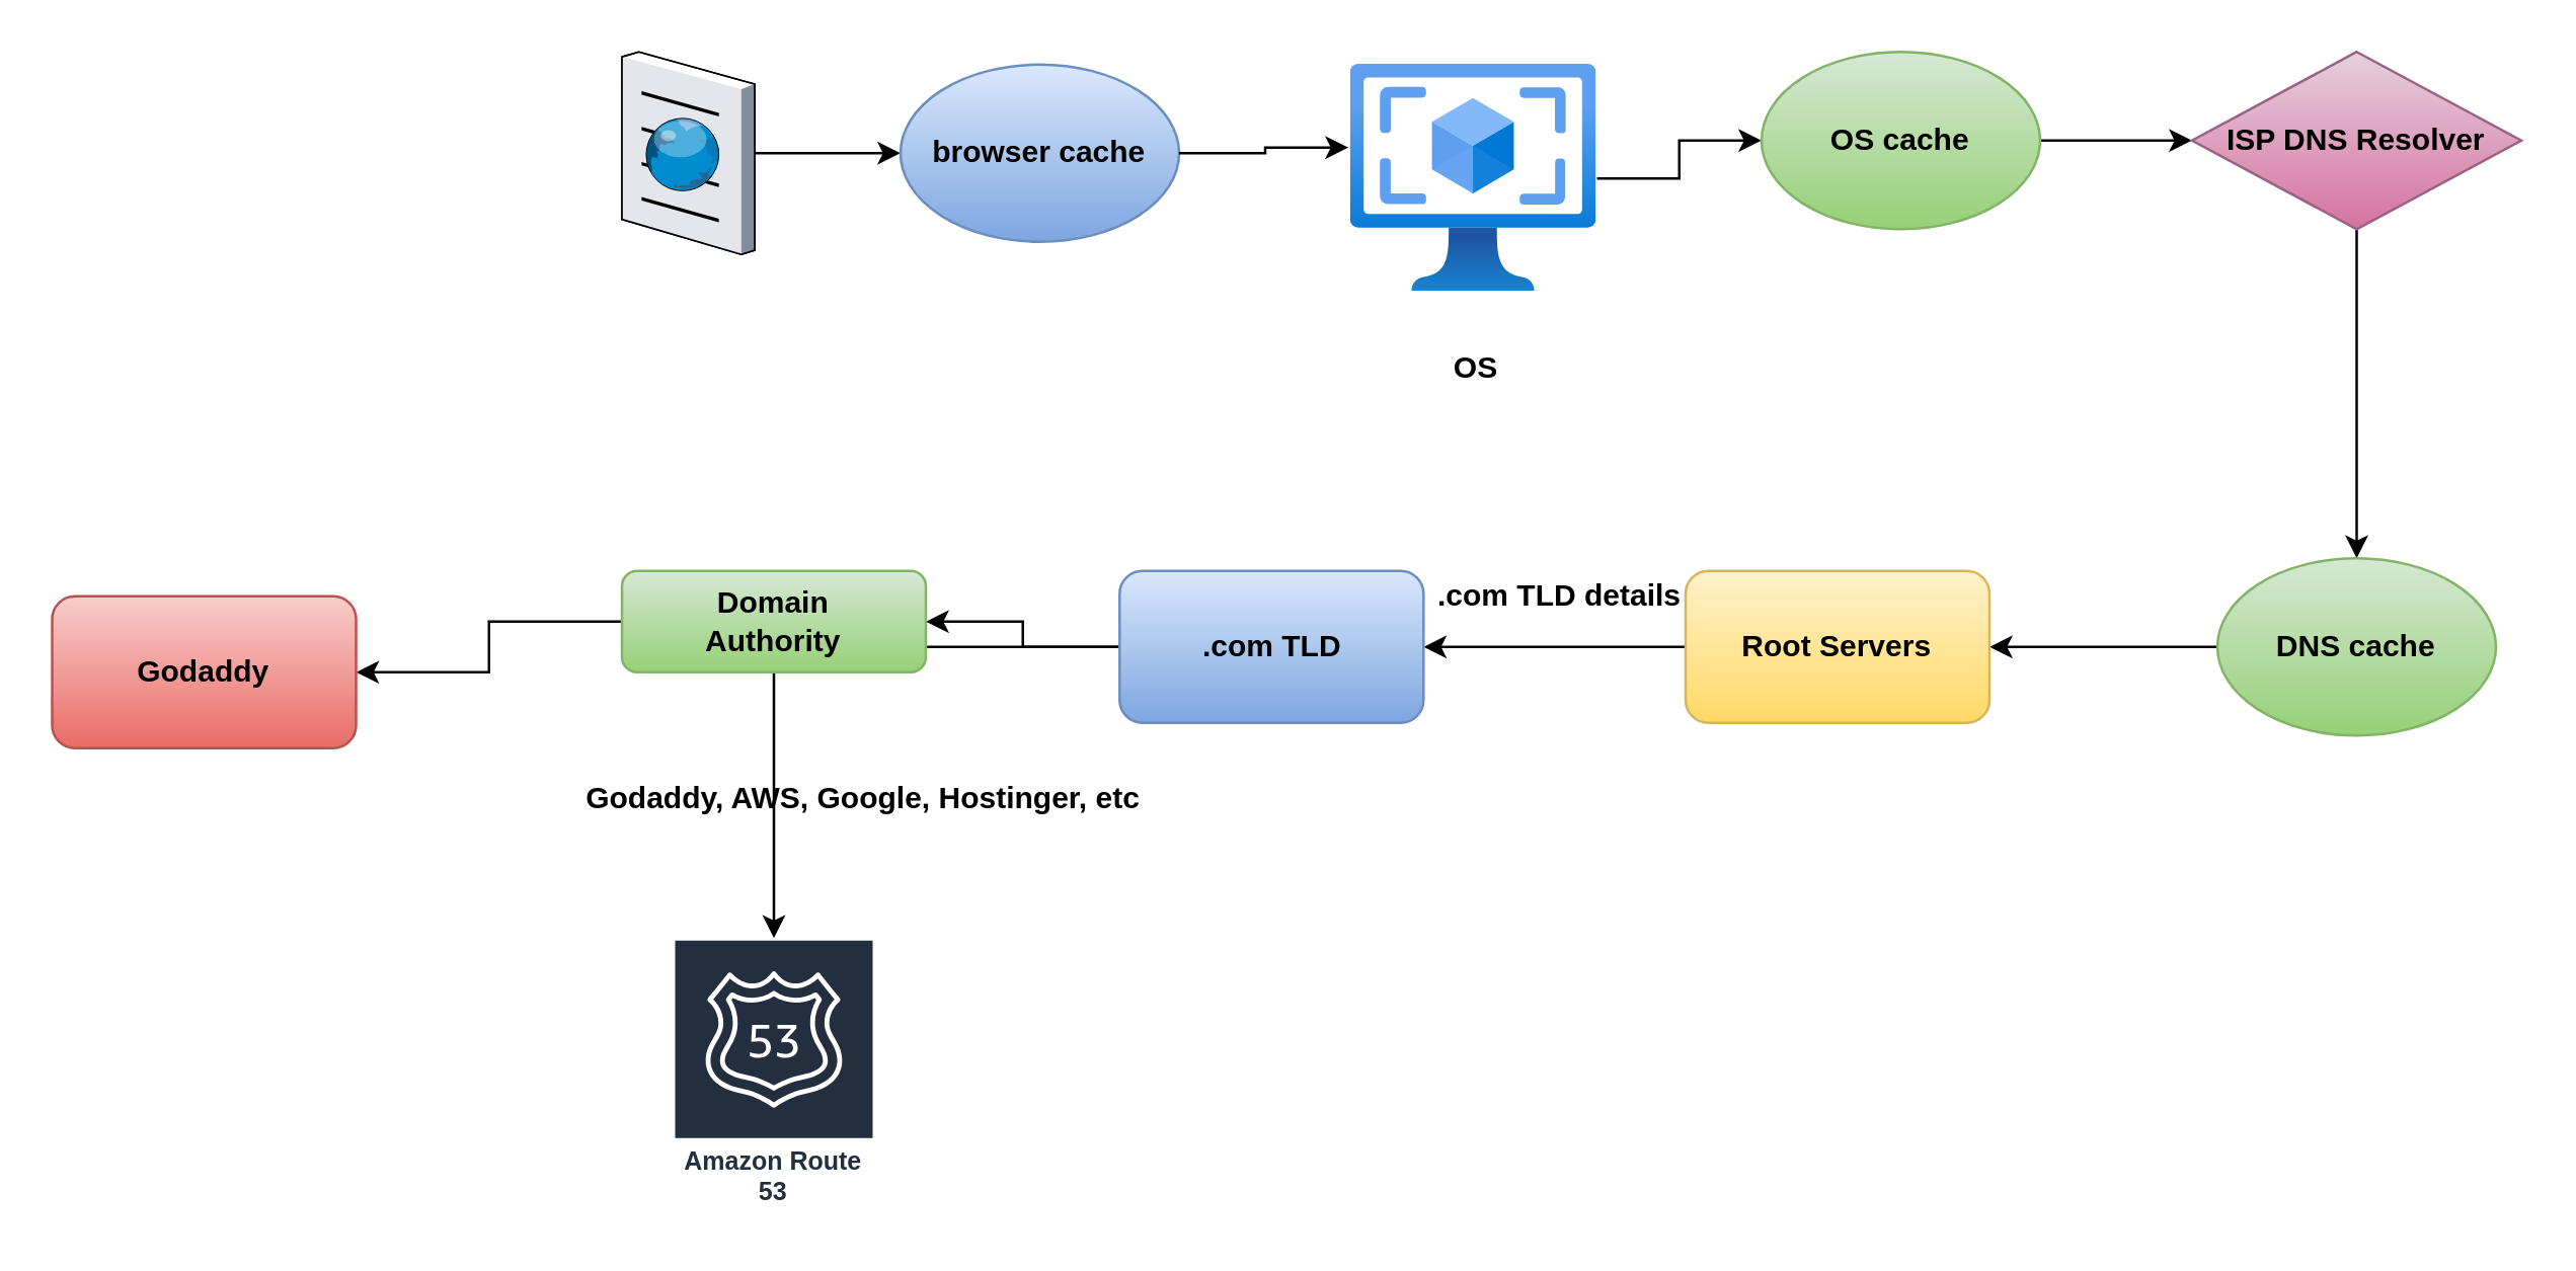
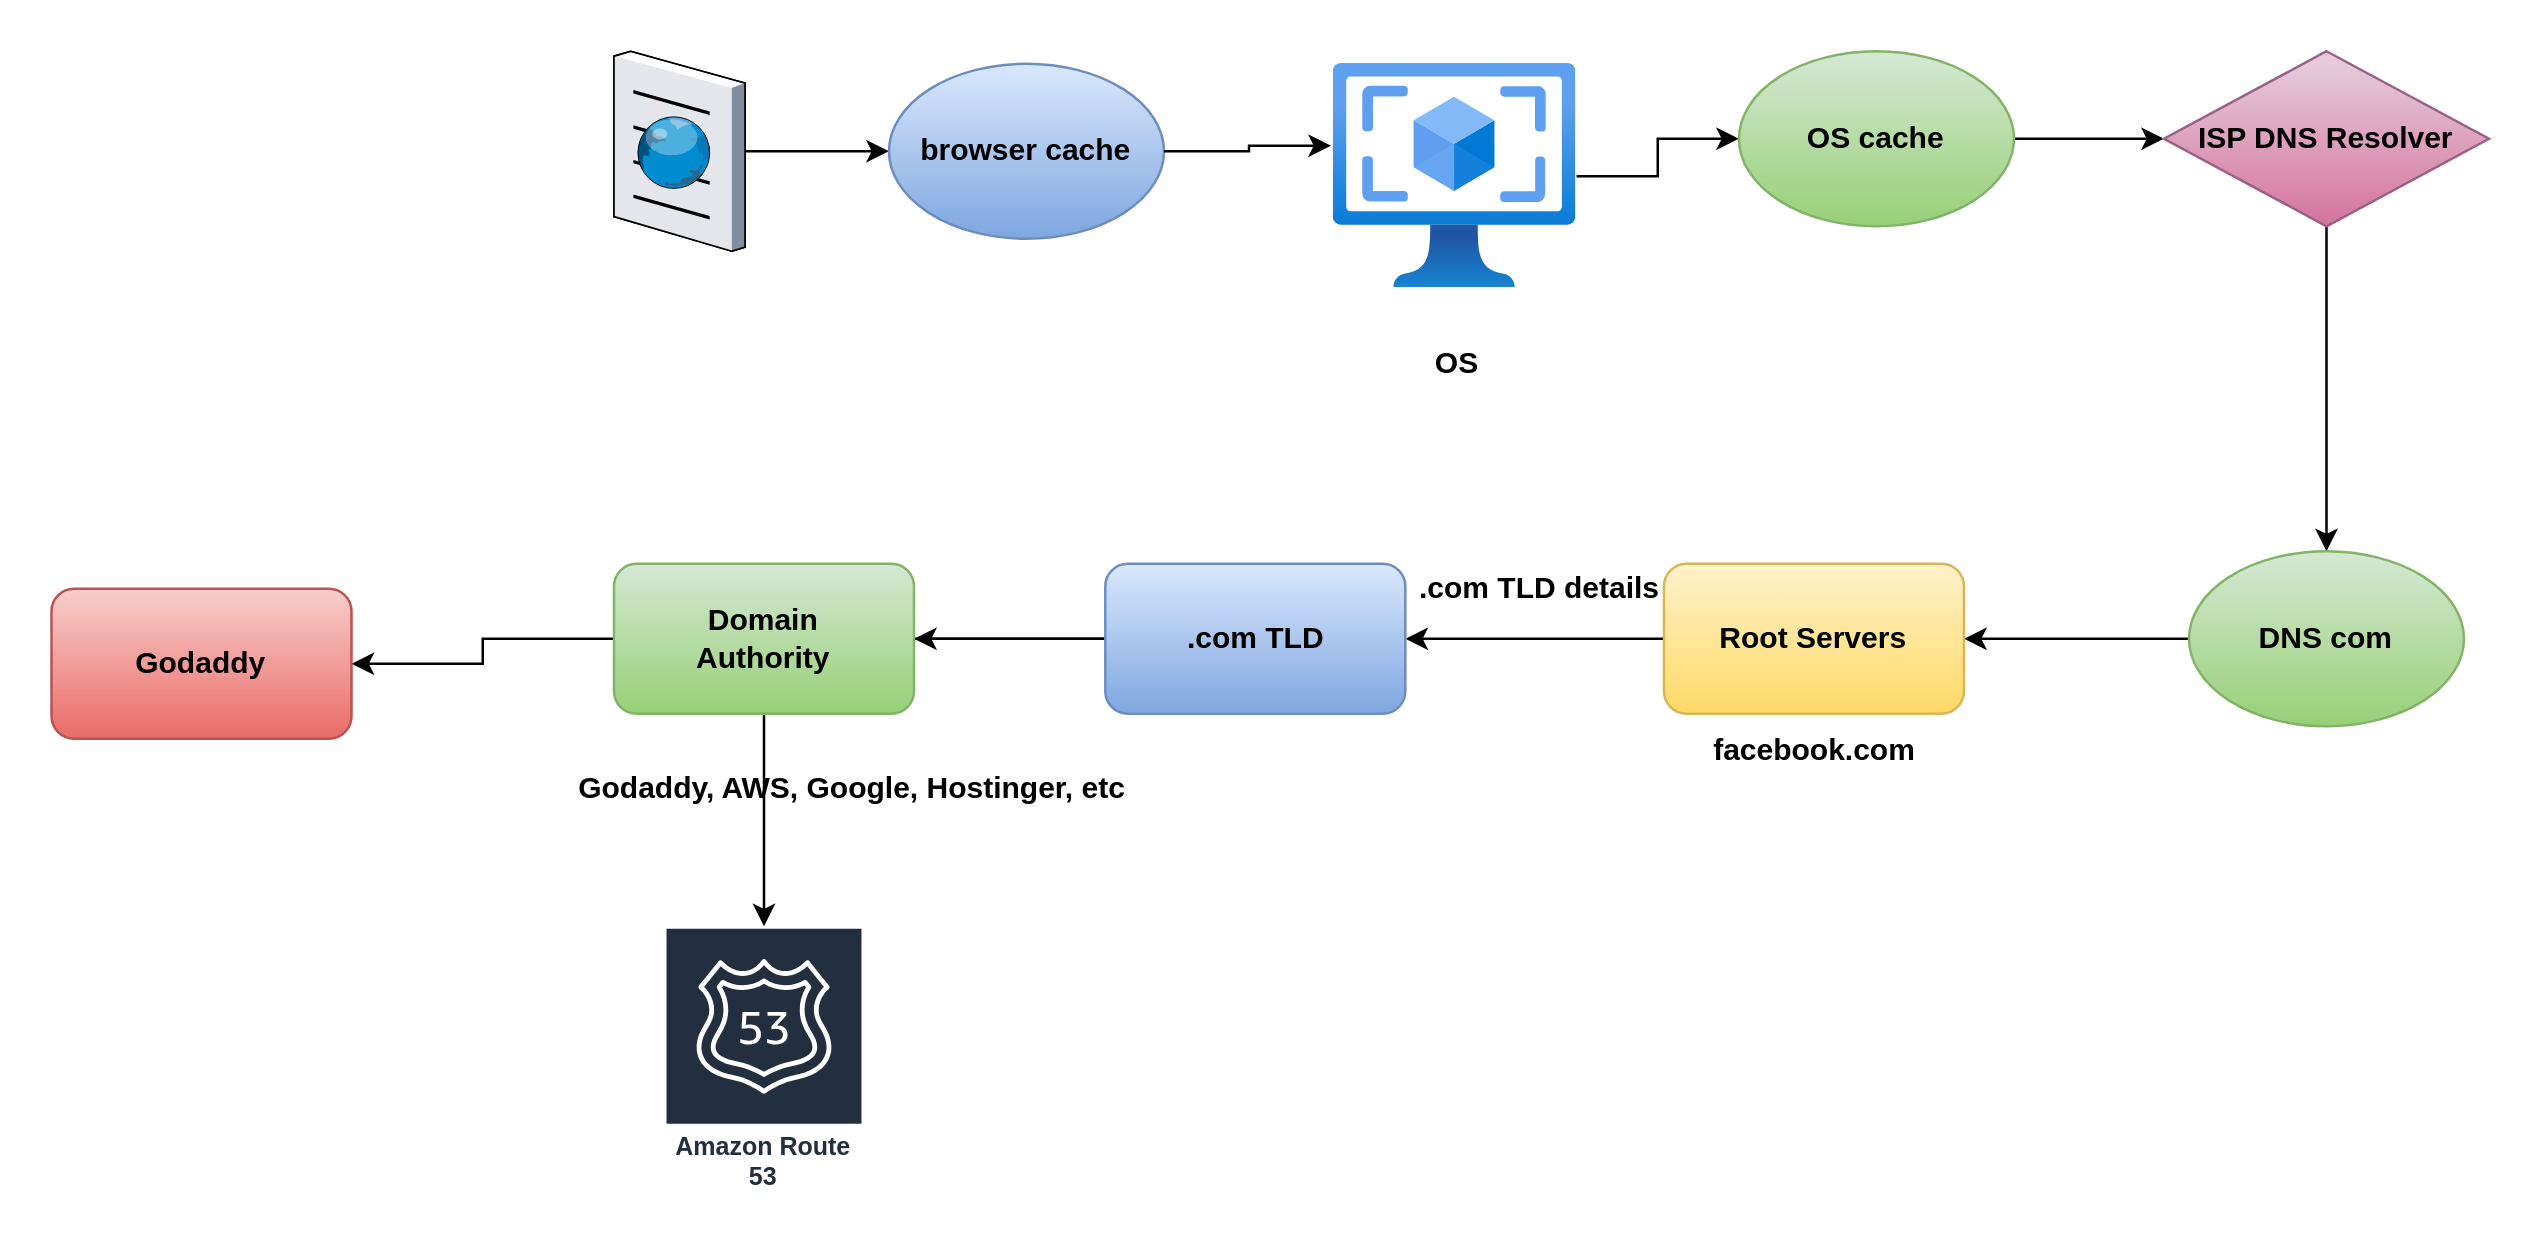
- <mxCell id="23" value="&lt;b&gt;Domain&lt;br&gt;Authority&lt;/b&gt;" style="rounded=1;whiteSpace=wrap;html=1;fillColor=#d5e8d4;gradientColor=#97d077;strokeColor=#82b366;" vertex="1" parent="1"><mxGeometry x="245" y="225" width="120" height="40" as="geometry" /></mxCell>
+ <mxCell id="23" value="&lt;b&gt;Domain&lt;br&gt;Authority&lt;/b&gt;" style="rounded=1;whiteSpace=wrap;html=1;fillColor=#d5e8d4;gradientColor=#97d077;strokeColor=#82b366;" vertex="1" parent="1"><mxGeometry x="245" y="225" width="120" height="60" as="geometry" /></mxCell>
- <mxCell id="14" value="&lt;b&gt;DNS cache&lt;/b&gt;" style="ellipse;whiteSpace=wrap;html=1;fillColor=#d5e8d4;gradientColor=#97d077;strokeColor=#82b366;" vertex="1" parent="1"><mxGeometry x="875" y="220" width="110" height="70" as="geometry" /></mxCell>
+ <mxCell id="14" value="&lt;b&gt;DNS com&lt;/b&gt;" style="ellipse;whiteSpace=wrap;html=1;fillColor=#d5e8d4;gradientColor=#97d077;strokeColor=#82b366;" vertex="1" parent="1"><mxGeometry x="875" y="220" width="110" height="70" as="geometry" /></mxCell>
+ <mxCell id="17" value="&lt;b&gt;facebook.com&lt;/b&gt;" style="text;html=1;align=center;verticalAlign=middle;resizable=0;points=[];autosize=1;strokeColor=none;fillColor=none;" vertex="1" parent="1"><mxGeometry x="675" y="285" width="100" height="30" as="geometry" /></mxCell>
